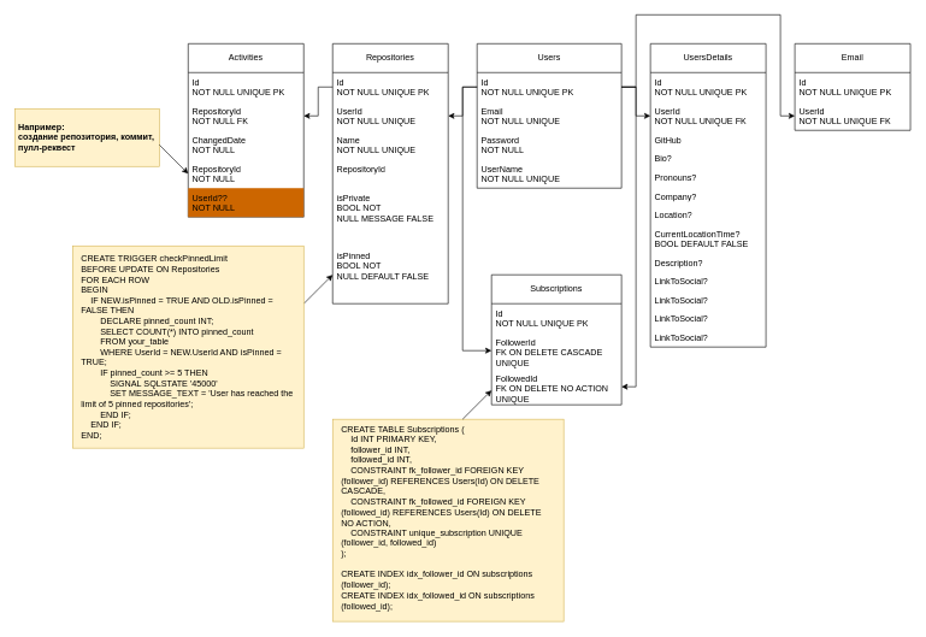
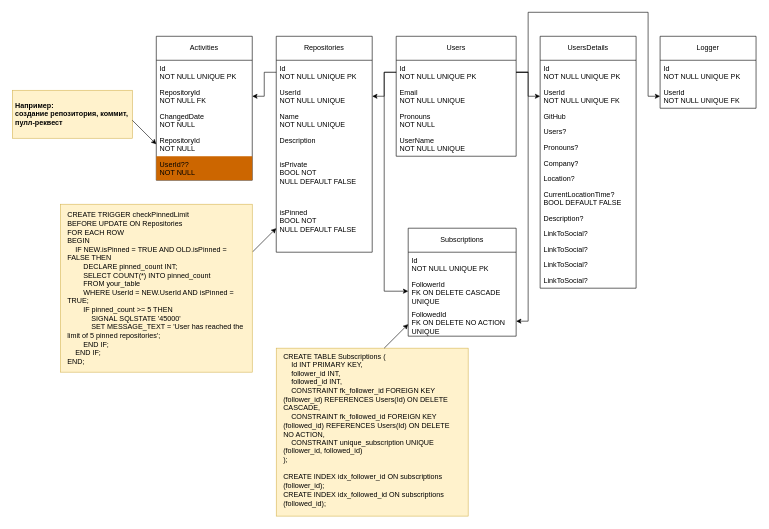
- <mxCell id="49" value="Email" style="swimlane;fontStyle=0;childLayout=stackLayout;horizontal=1;startSize=40;fillColor=none;horizontalStack=0;resizeParent=1;resizeParentMax=0;resizeLast=0;collapsible=1;marginBottom=0;whiteSpace=wrap;html=1;" vertex="1" parent="1"><mxGeometry x="1100" y="60" width="160" height="120" as="geometry" /></mxCell>
+ <mxCell id="49" value="Logger" style="swimlane;fontStyle=0;childLayout=stackLayout;horizontal=1;startSize=40;fillColor=none;horizontalStack=0;resizeParent=1;resizeParentMax=0;resizeLast=0;collapsible=1;marginBottom=0;whiteSpace=wrap;html=1;" vertex="1" parent="1"><mxGeometry x="1100" y="60" width="160" height="120" as="geometry" /></mxCell>
- <mxCell id="5" value="Password&amp;nbsp;&lt;div&gt;NOT NULL&lt;/div&gt;" style="text;strokeColor=none;fillColor=none;align=left;verticalAlign=top;spacingLeft=4;spacingRight=4;overflow=hidden;rotatable=0;points=[[0,0.5],[1,0.5]];portConstraint=eastwest;whiteSpace=wrap;html=1;" parent="2" vertex="1"><mxGeometry y="120" width="200" height="40" as="geometry" /></mxCell>
+ <mxCell id="5" value="Pronouns&amp;nbsp;&lt;div&gt;NOT NULL&lt;/div&gt;" style="text;strokeColor=none;fillColor=none;align=left;verticalAlign=top;spacingLeft=4;spacingRight=4;overflow=hidden;rotatable=0;points=[[0,0.5],[1,0.5]];portConstraint=eastwest;whiteSpace=wrap;html=1;" parent="2" vertex="1"><mxGeometry y="120" width="200" height="40" as="geometry" /></mxCell>
- <mxCell id="12" value="Bio?" style="text;strokeColor=none;fillColor=none;align=left;verticalAlign=top;spacingLeft=4;spacingRight=4;overflow=hidden;rotatable=0;points=[[0,0.5],[1,0.5]];portConstraint=eastwest;whiteSpace=wrap;html=1;" parent="8" vertex="1"><mxGeometry y="146" width="160" height="26" as="geometry" /></mxCell>
+ <mxCell id="12" value="Users?" style="text;strokeColor=none;fillColor=none;align=left;verticalAlign=top;spacingLeft=4;spacingRight=4;overflow=hidden;rotatable=0;points=[[0,0.5],[1,0.5]];portConstraint=eastwest;whiteSpace=wrap;html=1;" parent="8" vertex="1"><mxGeometry y="146" width="160" height="26" as="geometry" /></mxCell>
- <mxCell id="27" value="RepositoryId" style="text;strokeColor=none;fillColor=none;align=left;verticalAlign=top;spacingLeft=4;spacingRight=4;overflow=hidden;rotatable=0;points=[[0,0.5],[1,0.5]];portConstraint=eastwest;whiteSpace=wrap;html=1;" parent="23" vertex="1"><mxGeometry y="160" width="160" height="40" as="geometry" /></mxCell>
+ <mxCell id="27" value="Description" style="text;strokeColor=none;fillColor=none;align=left;verticalAlign=top;spacingLeft=4;spacingRight=4;overflow=hidden;rotatable=0;points=[[0,0.5],[1,0.5]];portConstraint=eastwest;whiteSpace=wrap;html=1;" parent="23" vertex="1"><mxGeometry y="160" width="160" height="40" as="geometry" /></mxCell>
- <mxCell id="28" value="isPrivate&lt;div&gt;BOOL NOT NULL&amp;nbsp;&lt;span style=&quot;background-color: transparent; color: light-dark(rgb(0, 0, 0), rgb(255, 255, 255));&quot;&gt;MESSAGE FALSE&lt;/span&gt;&lt;/div&gt;" style="text;strokeColor=none;fillColor=none;align=left;verticalAlign=top;spacingLeft=4;spacingRight=4;overflow=hidden;rotatable=0;points=[[0,0.5],[1,0.5]];portConstraint=eastwest;whiteSpace=wrap;html=1;" parent="23" vertex="1"><mxGeometry y="200" width="160" height="80" as="geometry" /></mxCell>
+ <mxCell id="28" value="isPrivate&lt;div&gt;BOOL NOT NULL&amp;nbsp;&lt;span style=&quot;background-color: transparent; color: light-dark(rgb(0, 0, 0), rgb(255, 255, 255));&quot;&gt;DEFAULT FALSE&lt;/span&gt;&lt;/div&gt;" style="text;strokeColor=none;fillColor=none;align=left;verticalAlign=top;spacingLeft=4;spacingRight=4;overflow=hidden;rotatable=0;points=[[0,0.5],[1,0.5]];portConstraint=eastwest;whiteSpace=wrap;html=1;" parent="23" vertex="1"><mxGeometry y="200" width="160" height="80" as="geometry" /></mxCell>
